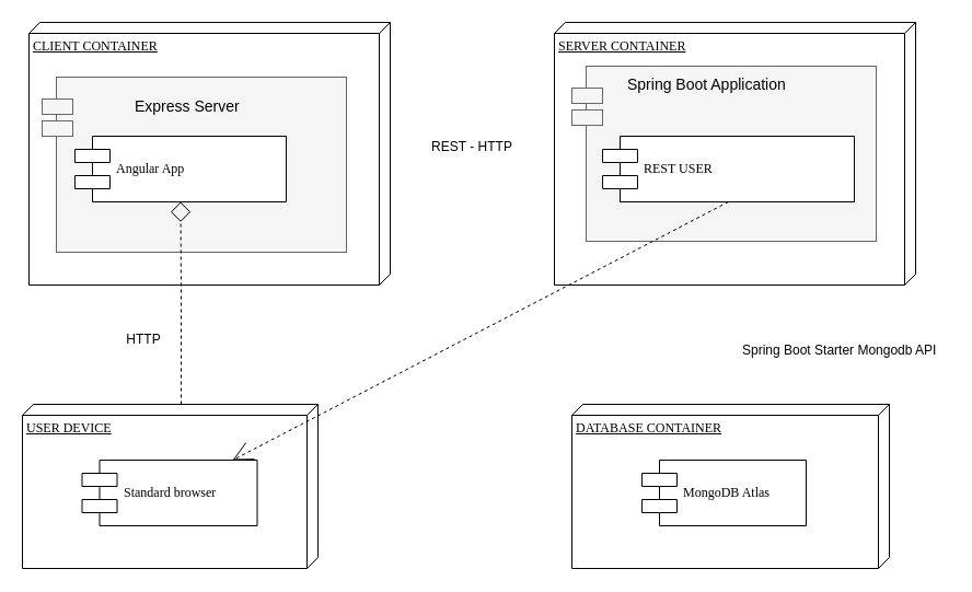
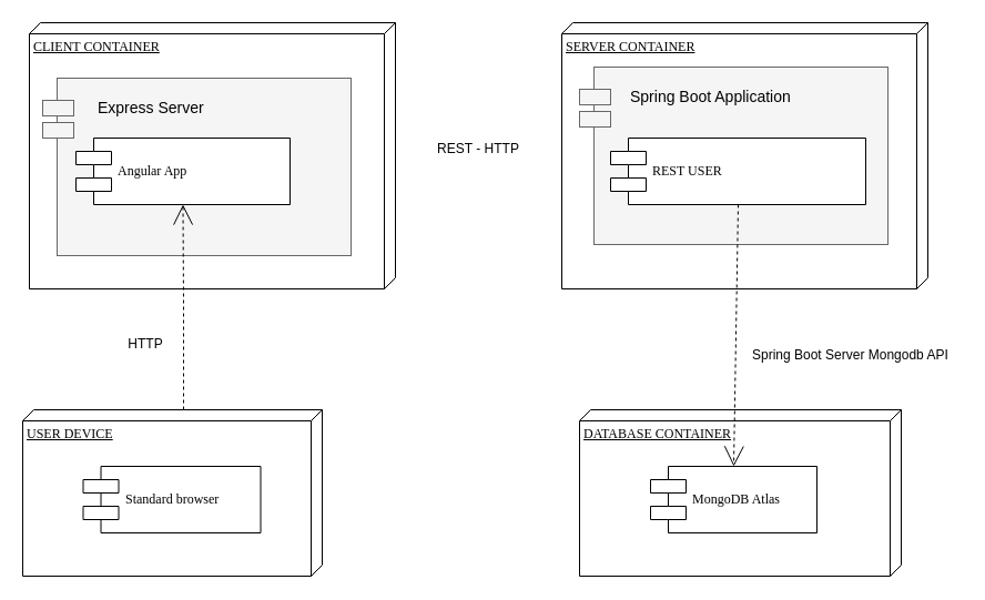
- <mxCell id="20" value="&lt;font style=&quot;font-size: 14px&quot;&gt;Spring Boot Application&lt;/font&gt;" style="text;html=1;strokeColor=none;fillColor=none;align=left;verticalAlign=middle;whiteSpace=wrap;rounded=0;" vertex="1" parent="1"><mxGeometry x="571" y="67" width="182" height="20" as="geometry" /></mxCell>
+ <mxCell id="20" value="&lt;font style=&quot;font-size: 14px&quot;&gt;Spring Boot Application&lt;/font&gt;" style="text;html=1;strokeColor=none;fillColor=none;align=left;verticalAlign=middle;whiteSpace=wrap;rounded=0;" vertex="1" parent="1"><mxGeometry x="566" y="77" width="182" height="20" as="geometry" /></mxCell>
- <mxCell id="17" value="&lt;font style=&quot;font-size: 14px&quot;&gt;Express Server&lt;/font&gt;" style="text;html=1;strokeColor=none;fillColor=none;align=left;verticalAlign=middle;whiteSpace=wrap;rounded=0;" vertex="1" parent="1"><mxGeometry x="121" y="87" width="121" height="20" as="geometry" /></mxCell>
+ <mxCell id="17" value="&lt;font style=&quot;font-size: 14px&quot;&gt;Express Server&lt;/font&gt;" style="text;html=1;strokeColor=none;fillColor=none;align=left;verticalAlign=middle;whiteSpace=wrap;rounded=0;" vertex="1" parent="1"><mxGeometry x="86" y="87" width="121" height="20" as="geometry" /></mxCell>
- <mxCell id="10" style="edgeStyle=orthogonalEdgeStyle;rounded=0;html=1;labelBackgroundColor=none;startArrow=none;startFill=0;startSize=8;endArrow=diamond;endFill=0;endSize=16;fontFamily=Verdana;fontSize=12;dashed=1;exitX=0;exitY=0;exitDx=0;exitDy=125;exitPerimeter=0;entryX=0.5;entryY=1;entryDx=0;entryDy=0;" parent="1" source="6" target="7" edge="1"><mxGeometry relative="1" as="geometry"><Array as="points" /><mxPoint x="236" y="280" as="targetPoint" /></mxGeometry></mxCell>
+ <mxCell id="10" style="edgeStyle=orthogonalEdgeStyle;rounded=0;html=1;labelBackgroundColor=none;startArrow=none;startFill=0;startSize=8;endArrow=open;endFill=0;endSize=16;fontFamily=Verdana;fontSize=12;dashed=1;exitX=0;exitY=0;exitDx=0;exitDy=125;exitPerimeter=0;entryX=0.5;entryY=1;entryDx=0;entryDy=0;" parent="1" source="6" target="7" edge="1"><mxGeometry relative="1" as="geometry"><Array as="points" /><mxPoint x="236" y="280" as="targetPoint" /></mxGeometry></mxCell>
- <mxCell id="14" style="edgeStyle=none;rounded=0;html=1;dashed=1;labelBackgroundColor=none;startArrow=none;startFill=0;startSize=8;endArrow=open;endFill=0;endSize=16;fontFamily=Verdana;fontSize=12;exitX=0.5;exitY=1;exitDx=0;exitDy=0;" parent="1" source="8" target="9" edge="1"><mxGeometry relative="1" as="geometry"><mxPoint x="1136" y="510" as="sourcePoint" /><mxPoint x="856" y="390" as="targetPoint" /></mxGeometry></mxCell>
+ <mxCell id="14" style="edgeStyle=none;rounded=0;html=1;dashed=1;labelBackgroundColor=none;startArrow=none;startFill=0;startSize=8;endArrow=open;endFill=0;endSize=16;fontFamily=Verdana;fontSize=12;exitX=0.5;exitY=1;exitDx=0;exitDy=0;entryX=0.5;entryY=0;entryDx=0;entryDy=0;" parent="1" source="8" target="12" edge="1"><mxGeometry relative="1" as="geometry"><mxPoint x="1136" y="510" as="sourcePoint" /><mxPoint x="856" y="390" as="targetPoint" /></mxGeometry></mxCell>
- <mxCell id="21" value="Spring Boot Starter Mongodb API" style="text;html=1;resizable=0;points=[];autosize=1;align=left;verticalAlign=top;spacingTop=-4;" vertex="1" parent="1"><mxGeometry x="676" y="310" width="190" height="20" as="geometry" /></mxCell>
+ <mxCell id="21" value="Spring Boot Server Mongodb API" style="text;html=1;resizable=0;points=[];autosize=1;align=left;verticalAlign=top;spacingTop=-4;" vertex="1" parent="1"><mxGeometry x="676" y="310" width="190" height="20" as="geometry" /></mxCell>
